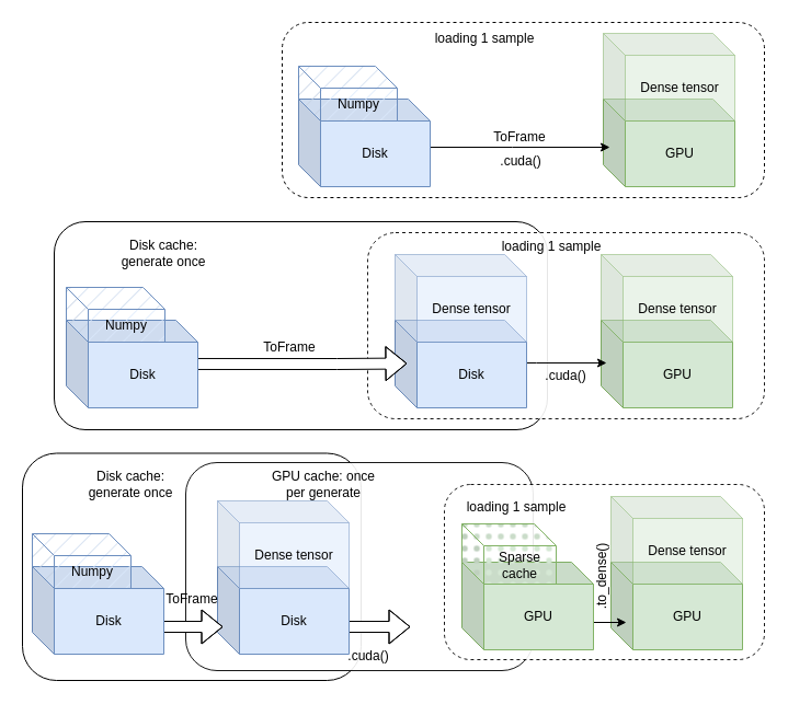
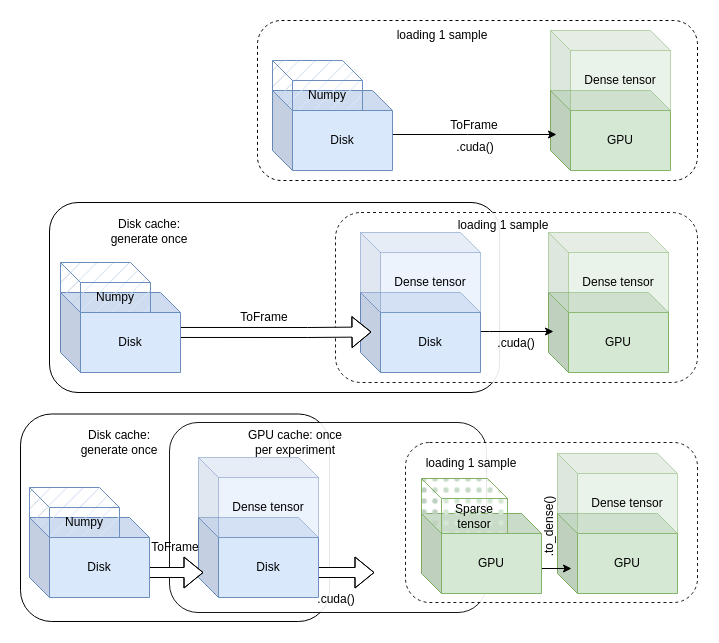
- <mxCell id="33" value="GPU cache: once per generate" style="text;html=1;strokeColor=none;fillColor=none;align=center;verticalAlign=middle;whiteSpace=wrap;rounded=0;dashed=1;" parent="1" vertex="1"><mxGeometry x="245" y="427" width="100" height="30" as="geometry" /></mxCell>
+ <mxCell id="33" value="GPU cache: once per experiment" style="text;html=1;strokeColor=none;fillColor=none;align=center;verticalAlign=middle;whiteSpace=wrap;rounded=0;dashed=1;" parent="1" vertex="1"><mxGeometry x="245" y="427" width="100" height="30" as="geometry" /></mxCell>
- <mxCell id="31" value="Sparse cache" style="shape=cube;whiteSpace=wrap;html=1;boundedLbl=1;backgroundOutline=1;darkOpacity=0.05;darkOpacity2=0.1;fillColor=#d5e8d4;strokeColor=#82b366;fillStyle=dots;shadow=0;sketch=0;" parent="1" vertex="1"><mxGeometry x="421" y="478" width="86" height="55" as="geometry" /></mxCell>
+ <mxCell id="31" value="Sparse tensor" style="shape=cube;whiteSpace=wrap;html=1;boundedLbl=1;backgroundOutline=1;darkOpacity=0.05;darkOpacity2=0.1;fillColor=#d5e8d4;strokeColor=#82b366;fillStyle=dots;shadow=0;sketch=0;" parent="1" vertex="1"><mxGeometry x="421" y="478" width="86" height="55" as="geometry" /></mxCell>
